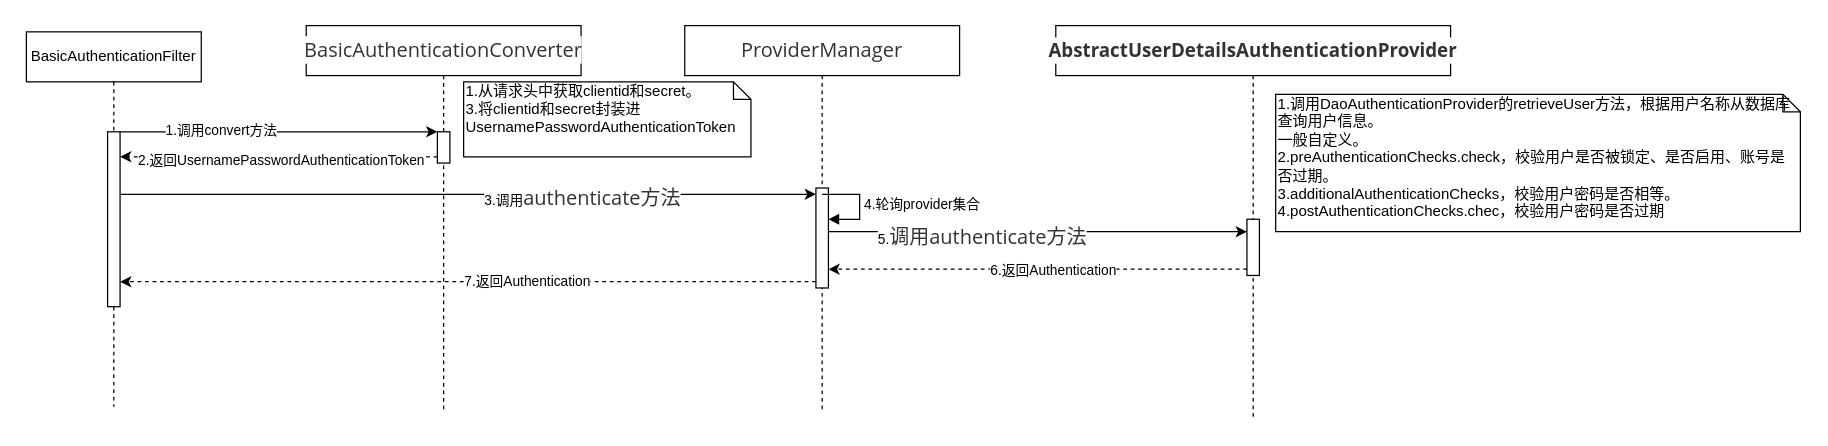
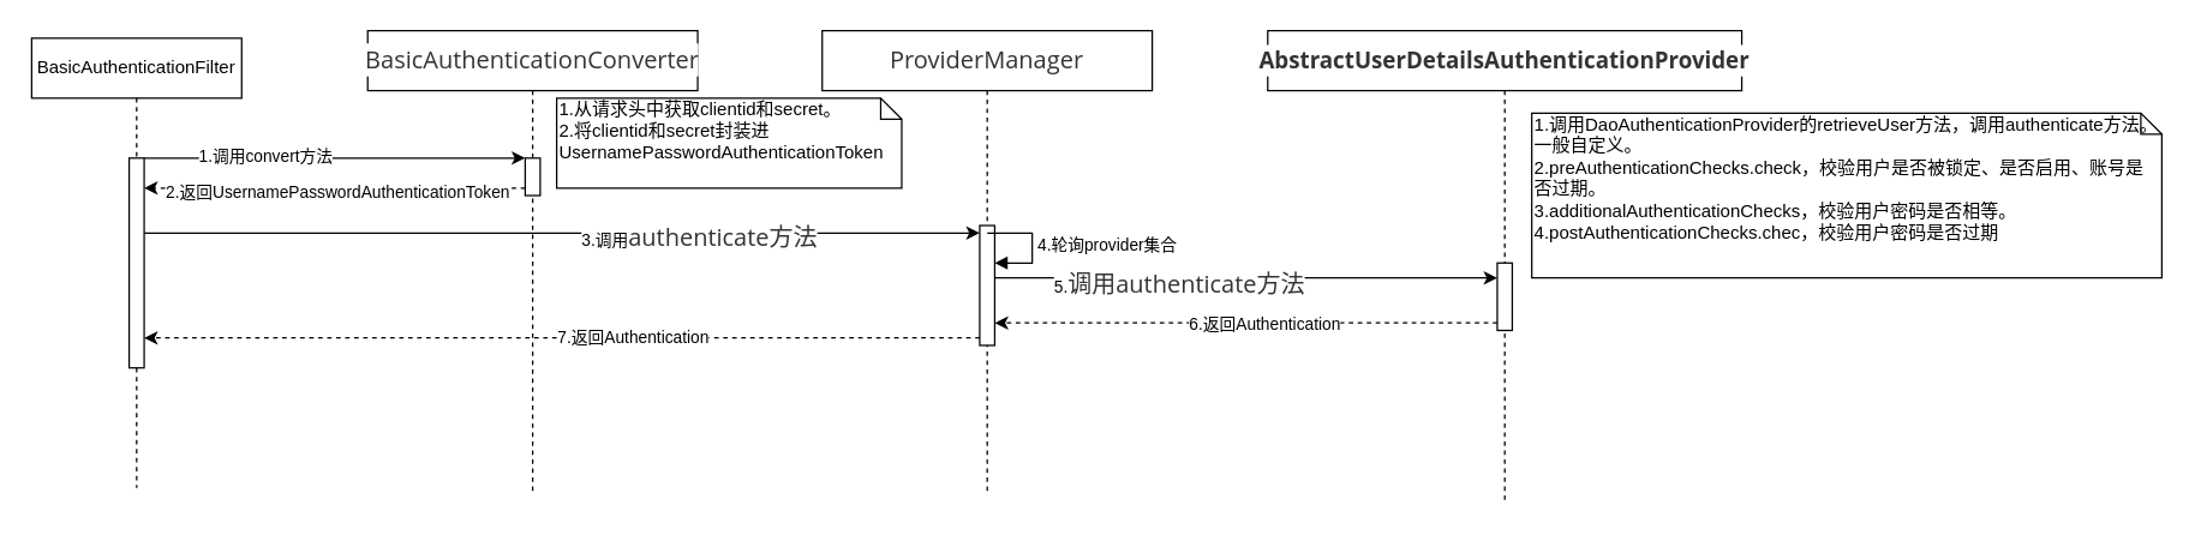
- <mxCell id="23" value="&lt;div&gt;1.从请求头中获取clientid和secret。&lt;/div&gt;&lt;div&gt;3.将clientid和secret封装进UsernamePasswordAuthenticationToken&lt;br&gt;&lt;/div&gt;&lt;div&gt;&lt;br&gt;&lt;/div&gt;" style="shape=note;whiteSpace=wrap;html=1;size=14;verticalAlign=top;align=left;spacingTop=-6;" vertex="1" parent="1"><mxGeometry x="370" y="65" width="230" height="60" as="geometry" /></mxCell>
+ <mxCell id="23" value="&lt;div&gt;1.从请求头中获取clientid和secret。&lt;/div&gt;&lt;div&gt;2.将clientid和secret封装进UsernamePasswordAuthenticationToken&lt;br&gt;&lt;/div&gt;&lt;div&gt;&lt;br&gt;&lt;/div&gt;" style="shape=note;whiteSpace=wrap;html=1;size=14;verticalAlign=top;align=left;spacingTop=-6;" vertex="1" parent="1"><mxGeometry x="370" y="65" width="230" height="60" as="geometry" /></mxCell>
- <mxCell id="24" value="1.调用DaoAuthenticationProvider的retrieveUser方法，根据用户名称从数据库查询用户信息。&lt;br&gt;一般自定义。&lt;br&gt;2.preAuthenticationChecks.check，校验用户是否被锁定、是否启用、账号是否过期。&lt;br&gt;3.additionalAuthenticationChecks，校验用户密码是否相等。&lt;br&gt;4.postAuthenticationChecks.chec，校验用户密码是否过期" style="shape=note;whiteSpace=wrap;html=1;size=14;verticalAlign=top;align=left;spacingTop=-6;" vertex="1" parent="1"><mxGeometry x="1020" y="75" width="420" height="110" as="geometry" /></mxCell>
+ <mxCell id="24" value="1.调用DaoAuthenticationProvider的retrieveUser方法，调用authenticate方法。&lt;br&gt;一般自定义。&lt;br&gt;2.preAuthenticationChecks.check，校验用户是否被锁定、是否启用、账号是否过期。&lt;br&gt;3.additionalAuthenticationChecks，校验用户密码是否相等。&lt;br&gt;4.postAuthenticationChecks.chec，校验用户密码是否过期" style="shape=note;whiteSpace=wrap;html=1;size=14;verticalAlign=top;align=left;spacingTop=-6;" vertex="1" parent="1"><mxGeometry x="1020" y="75" width="420" height="110" as="geometry" /></mxCell>
